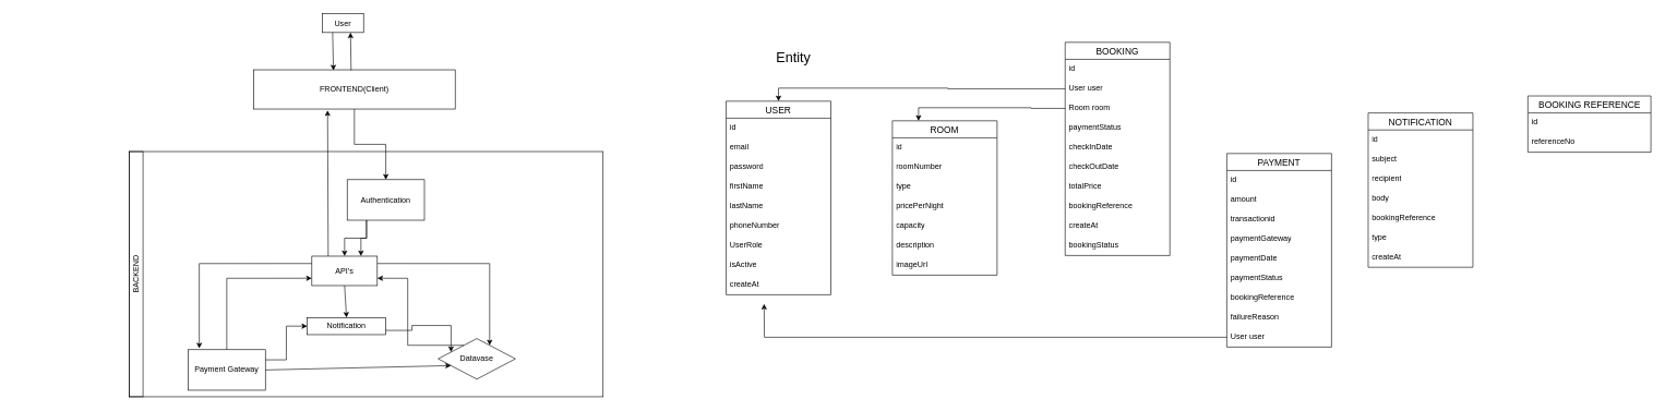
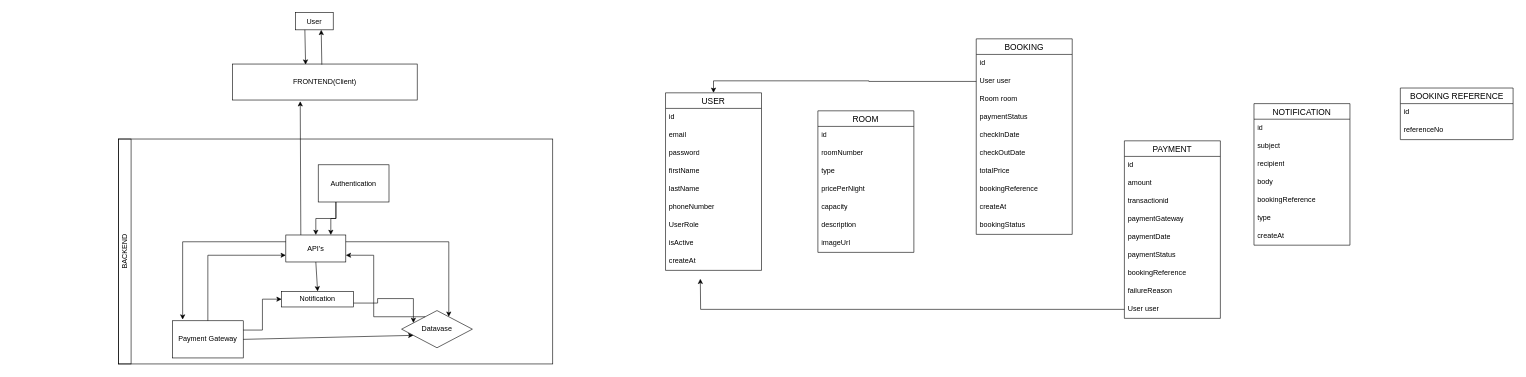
- <mxCell id="25" value="&lt;font style=&quot;color: light-dark(rgb(0, 0, 0), rgb(0, 0, 0)); font-size: 21px;&quot;&gt;Entity&lt;/font&gt;" style="text;html=1;align=center;verticalAlign=middle;whiteSpace=wrap;rounded=0;" vertex="1" parent="1"><mxGeometry x="1182" y="71" width="60" height="30" as="geometry" /></mxCell>
- <mxCell id="78" style="edgeStyle=orthogonalEdgeStyle;rounded=0;orthogonalLoop=1;jettySize=auto;html=1;exitX=0;exitY=0.5;exitDx=0;exitDy=0;entryX=0.25;entryY=0;entryDx=0;entryDy=0;fontFamily=Helvetica;fontSize=14;fontColor=light-dark(#000000,#FFFFFF);fontStyle=0;horizontal=1;strokeColor=light-dark(#000000,#000000);" edge="1" parent="1" source="47" target="36"><mxGeometry relative="1" as="geometry" /></mxCell>
- <mxCell id="3" style="edgeStyle=orthogonalEdgeStyle;rounded=0;orthogonalLoop=1;jettySize=auto;html=1;exitX=0.5;exitY=1;exitDx=0;exitDy=0;entryX=0.5;entryY=0;entryDx=0;entryDy=0;strokeColor=light-dark(#000000,#000000);" edge="1" parent="1" source="4" target="9"><mxGeometry relative="1" as="geometry" /></mxCell>
